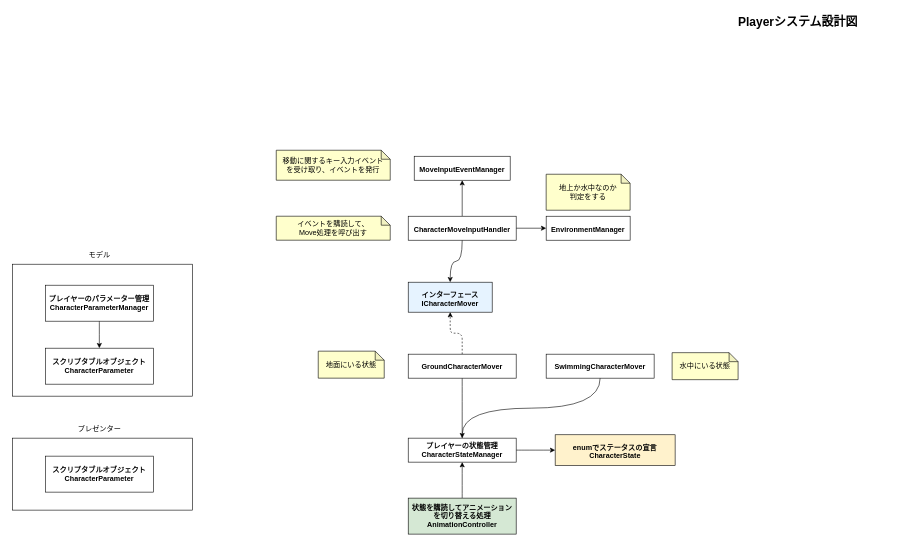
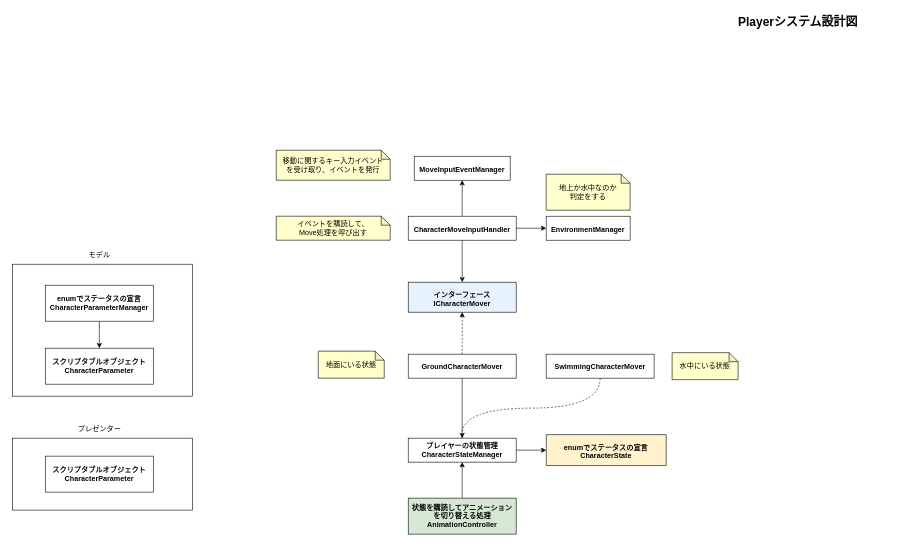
- <mxCell id="5" value="&lt;div style=&quot;&quot;&gt;&lt;b&gt;インターフェース&lt;/b&gt;&lt;/div&gt;&lt;div style=&quot;&quot;&gt;&lt;b style=&quot;background-color: transparent;&quot;&gt;ICharacterMover&lt;/b&gt;&lt;/div&gt;" style="rounded=0;whiteSpace=wrap;html=1;align=center;verticalAlign=top;spacing=10;fillColor=#E6F3FF;" parent="1" vertex="1"><mxGeometry x="680" y="470" width="140" height="50" as="geometry" /></mxCell>
+ <mxCell id="5" value="&lt;div style=&quot;&quot;&gt;&lt;b&gt;インターフェース&lt;/b&gt;&lt;/div&gt;&lt;div style=&quot;&quot;&gt;&lt;b style=&quot;background-color: transparent;&quot;&gt;ICharacterMover&lt;/b&gt;&lt;/div&gt;" style="rounded=0;whiteSpace=wrap;html=1;align=center;verticalAlign=top;spacing=10;fillColor=#E6F3FF;" parent="1" vertex="1"><mxGeometry x="680" y="470" width="180" height="50" as="geometry" /></mxCell>
- <mxCell id="27" value="&lt;div&gt;&lt;b&gt;プレイヤーのパラメーター管理&lt;/b&gt;&lt;/div&gt;&lt;b&gt;CharacterParameterManager&lt;/b&gt;" style="whiteSpace=wrap;html=1;" vertex="1" parent="1"><mxGeometry x="75" y="475" width="180" height="60" as="geometry" /></mxCell>
+ <mxCell id="27" value="&lt;div&gt;&lt;b&gt;enumでステータスの宣言&lt;/b&gt;&lt;/div&gt;&lt;b&gt;CharacterParameterManager&lt;/b&gt;" style="whiteSpace=wrap;html=1;" vertex="1" parent="1"><mxGeometry x="75" y="475" width="180" height="60" as="geometry" /></mxCell>
- <mxCell id="9" style="edgeStyle=orthogonalEdgeStyle;curved=1;html=1;exitX=0.5;exitY=1;exitDx=0;exitDy=0;entryX=0.5;entryY=0;entryDx=0;entryDy=0;" edge="1" parent="1" source="10" target="21"><mxGeometry relative="1" as="geometry" /></mxCell>
+ <mxCell id="9" style="edgeStyle=orthogonalEdgeStyle;curved=1;html=1;exitX=0.5;exitY=1;exitDx=0;exitDy=0;entryX=0.5;entryY=0;entryDx=0;entryDy=0;dashed=1;" edge="1" parent="1" source="10" target="21"><mxGeometry relative="1" as="geometry" /></mxCell>
- <mxCell id="16" value="&lt;div&gt;&lt;span style=&quot;font-weight: bold; background-color: transparent;&quot;&gt;enumでステータスの宣言&lt;/span&gt;&lt;/div&gt;&lt;b&gt;CharacterState&lt;/b&gt;" style="rounded=0;whiteSpace=wrap;html=1;align=center;verticalAlign=top;spacing=10;fillColor=#FFF2CC;" parent="1" vertex="1"><mxGeometry x="925" y="724.38" width="200" height="51.25" as="geometry" /></mxCell>
+ <mxCell id="16" value="&lt;div&gt;&lt;span style=&quot;font-weight: bold; background-color: transparent;&quot;&gt;enumでステータスの宣言&lt;/span&gt;&lt;/div&gt;&lt;b&gt;CharacterState&lt;/b&gt;" style="rounded=0;whiteSpace=wrap;html=1;align=center;verticalAlign=top;spacing=10;fillColor=#FFF2CC;" parent="1" vertex="1"><mxGeometry x="910" y="724.38" width="200" height="51.25" as="geometry" /></mxCell>
